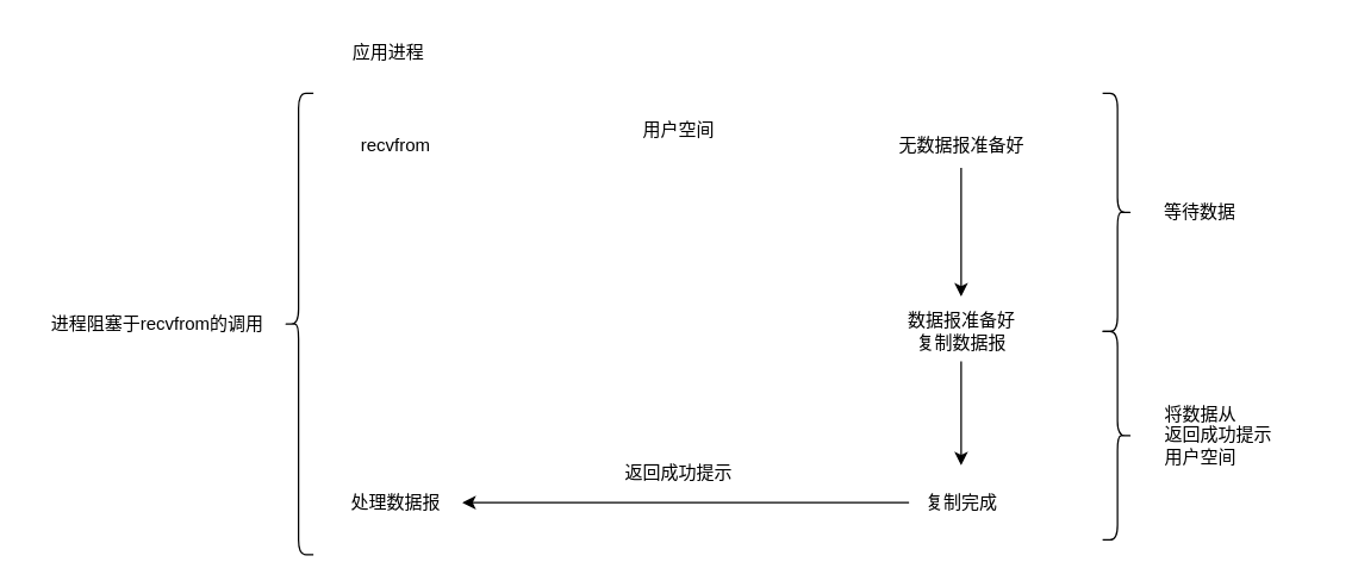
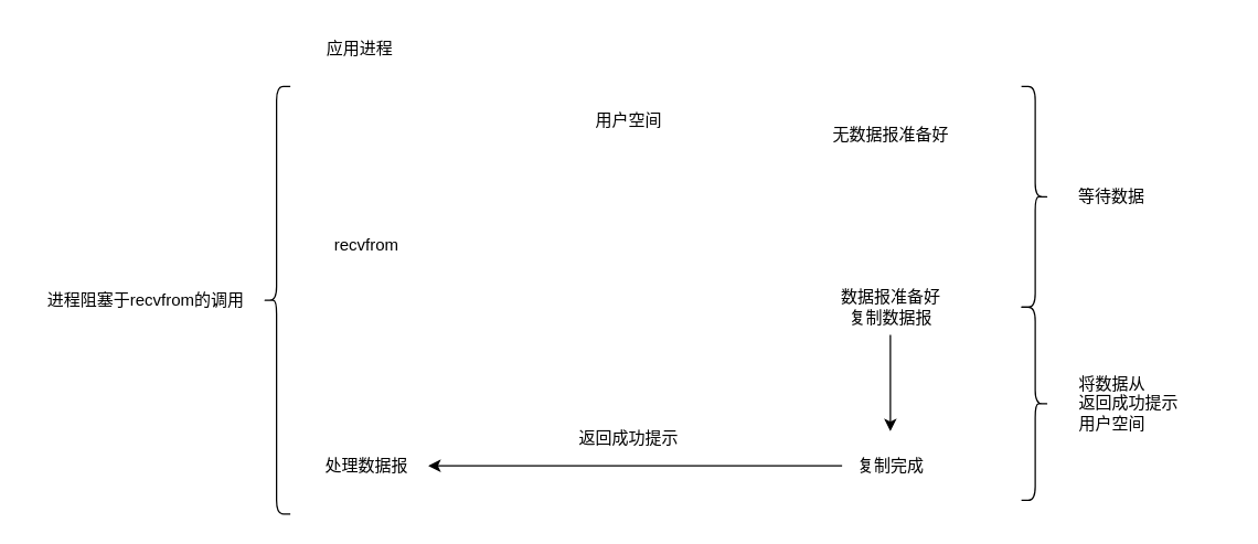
- <mxCell id="5" value="recvfrom" style="text;html=1;align=center;verticalAlign=middle;resizable=0;points=[];autosize=1;strokeColor=none;fillColor=none;" vertex="1" parent="1"><mxGeometry x="230" y="82" width="70" height="30" as="geometry" /></mxCell>
+ <mxCell id="5" value="recvfrom" style="text;html=1;align=center;verticalAlign=middle;resizable=0;points=[];autosize=1;strokeColor=none;fillColor=none;" vertex="1" parent="1"><mxGeometry x="230" y="162" width="70" height="30" as="geometry" /></mxCell>
- <mxCell id="6" style="edgeStyle=orthogonalEdgeStyle;rounded=0;orthogonalLoop=1;jettySize=auto;html=1;entryX=0.5;entryY=-0.087;entryDx=0;entryDy=0;entryPerimeter=0;" edge="1" parent="1" source="7" target="11"><mxGeometry relative="1" as="geometry" /></mxCell>
